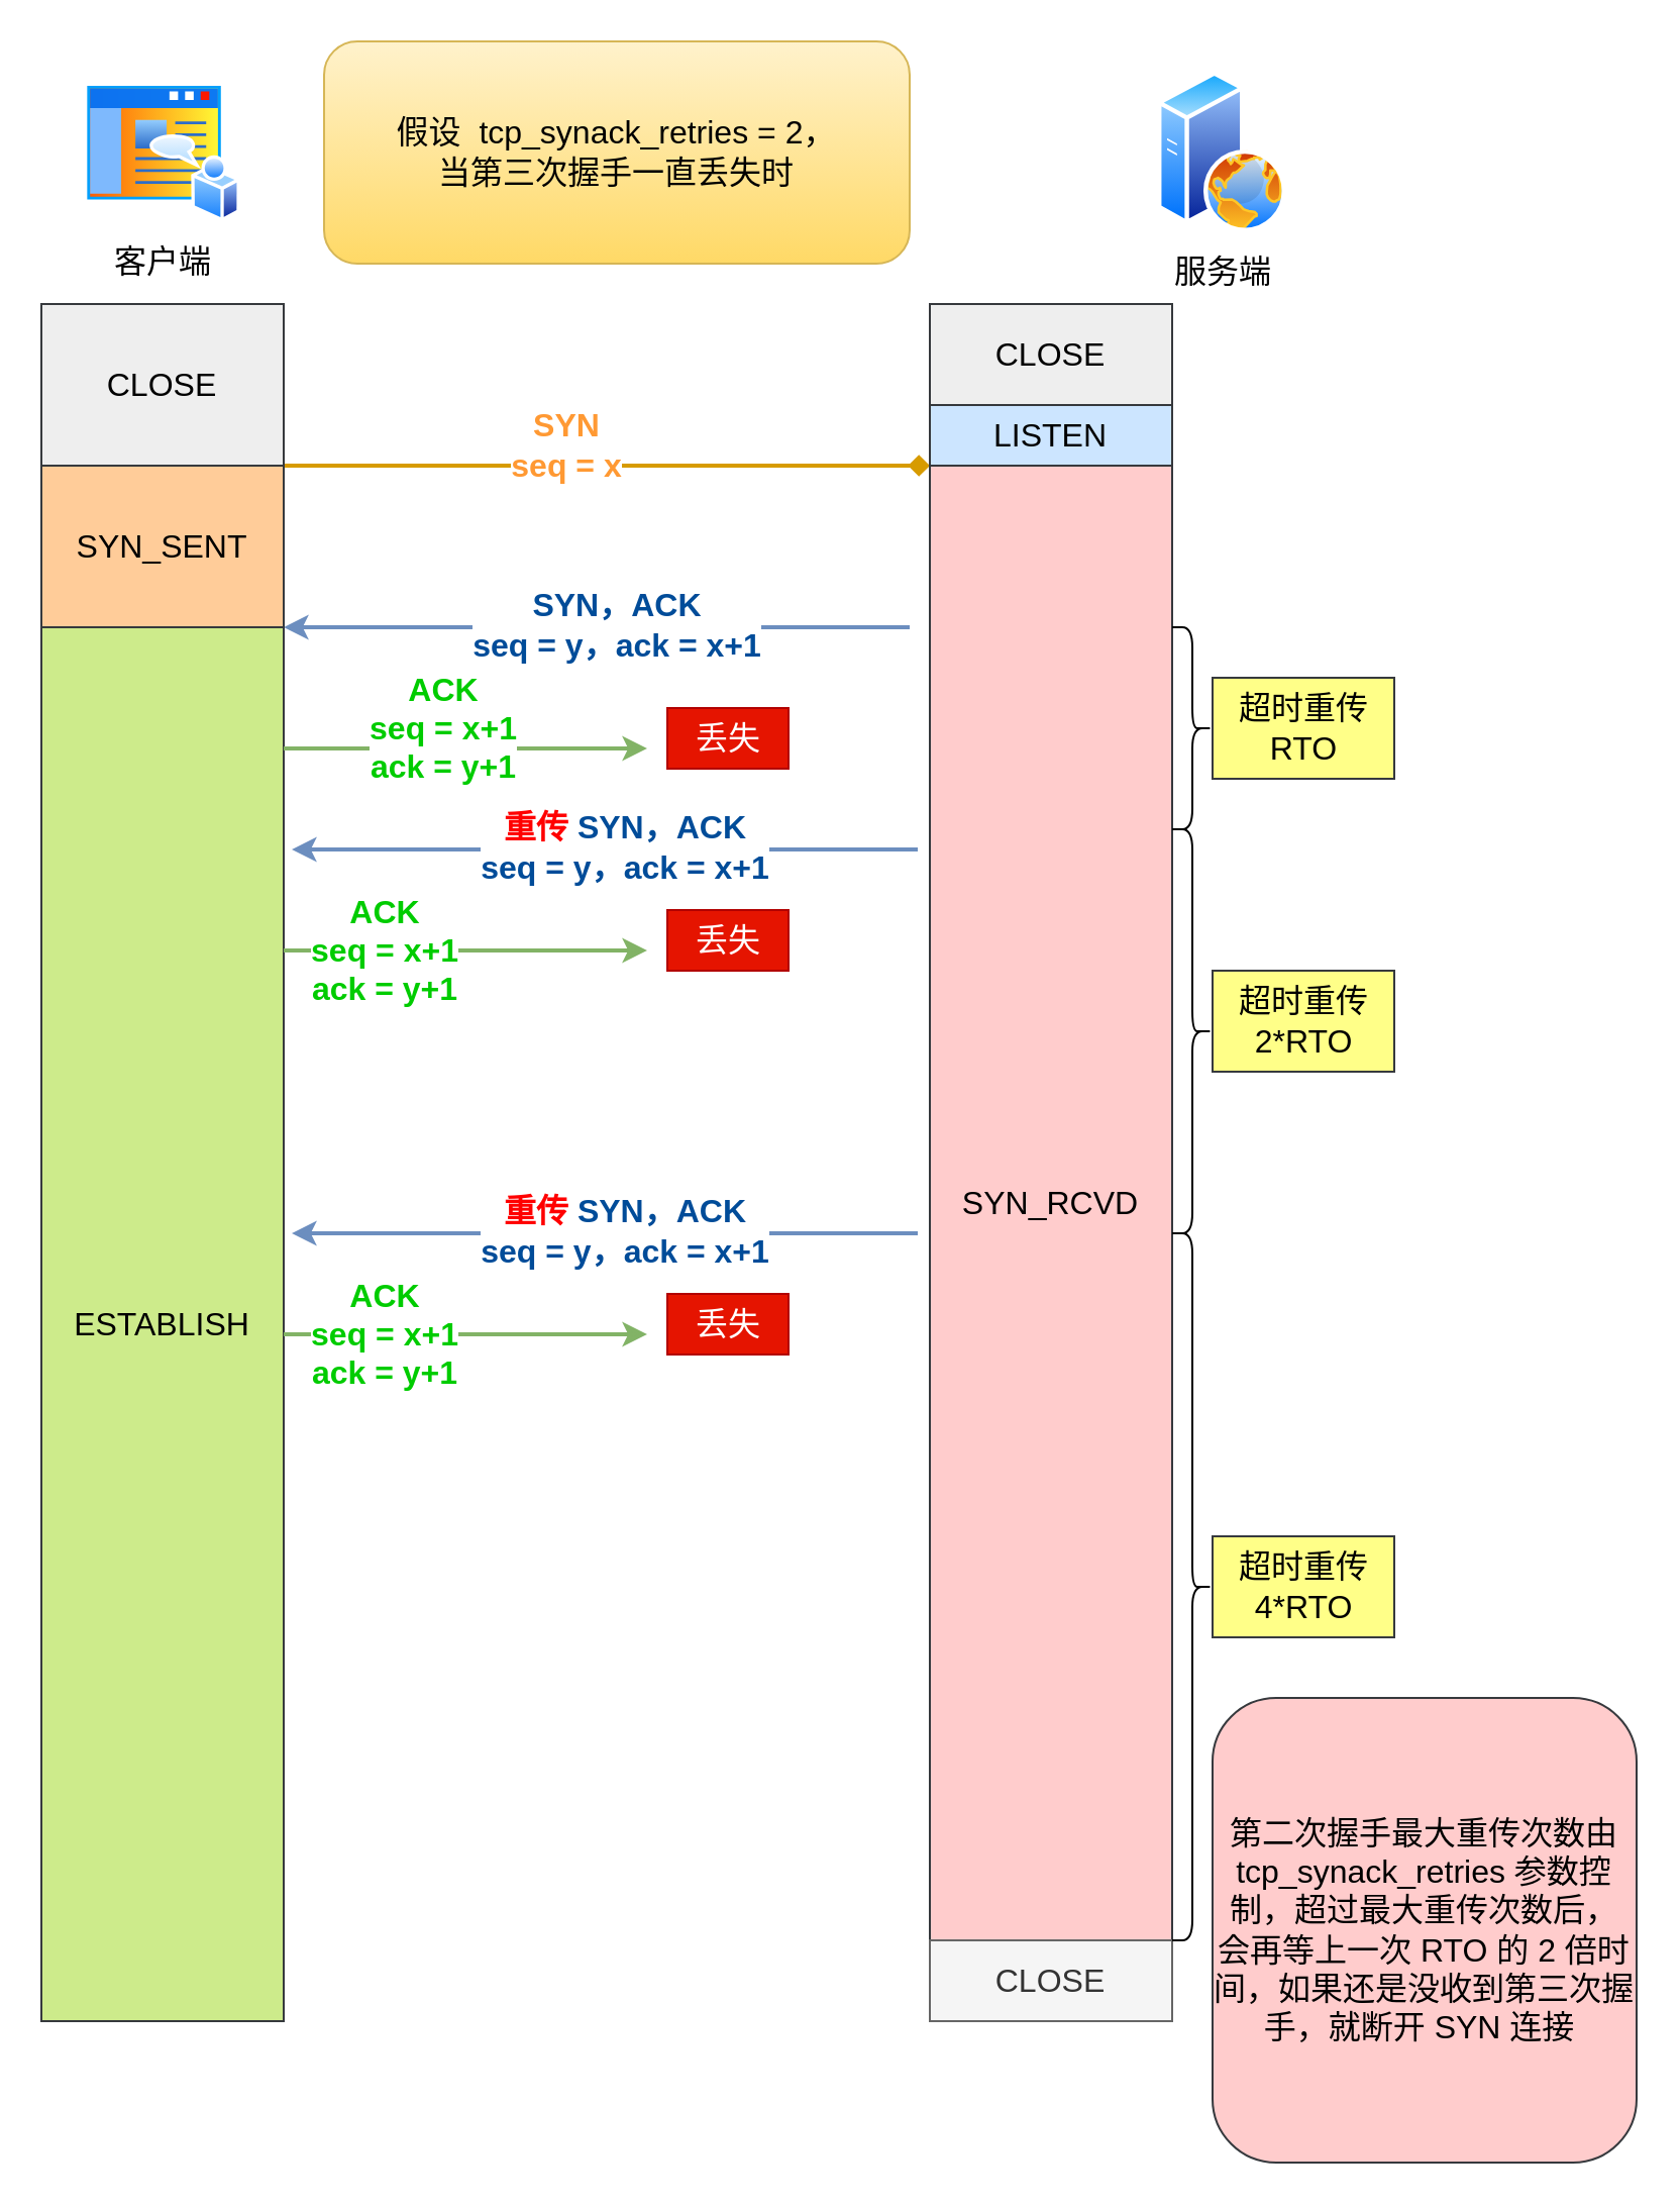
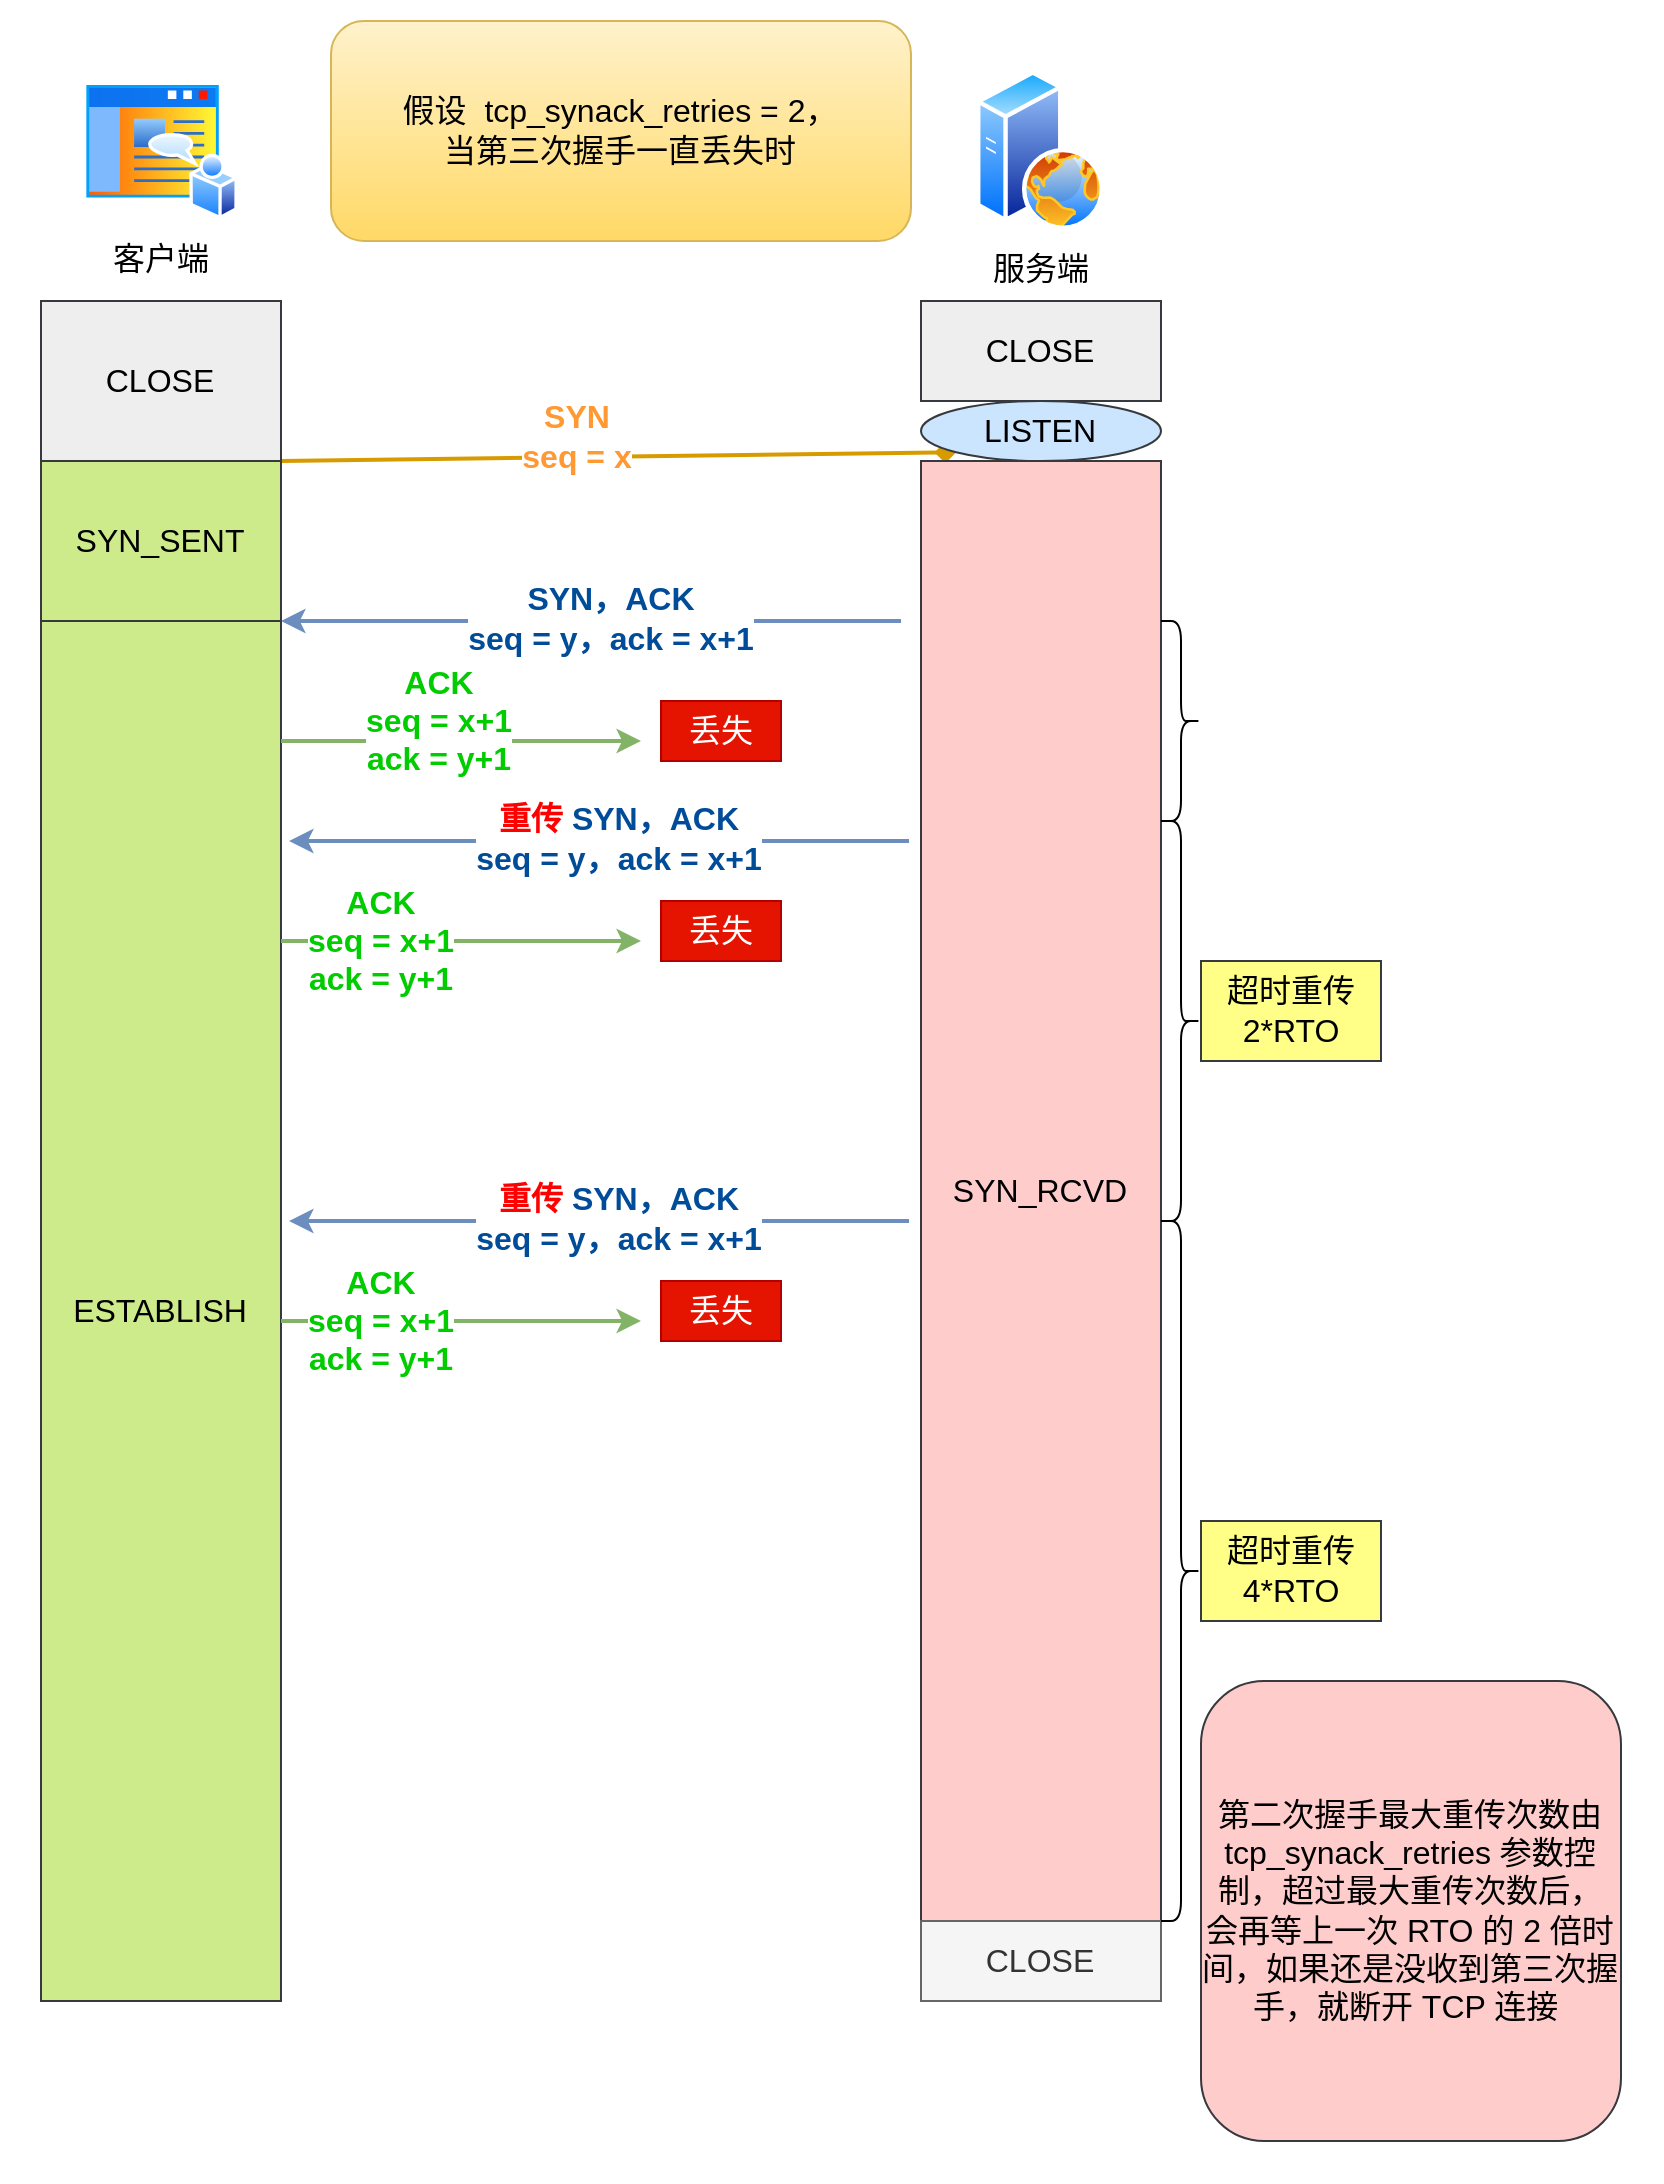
- <mxCell id="27" value="假设&amp;nbsp;&amp;nbsp;&lt;span style=&quot;color: rgb(0, 0, 0);&quot;&gt;tcp_synack_retries = 2，&lt;br&gt;当第三次握手一直丢失时&lt;/span&gt;" style="rounded=1;whiteSpace=wrap;html=1;fontSize=16;fillColor=#fff2cc;gradientColor=#ffd966;strokeColor=#d6b656;" vertex="1" parent="1"><mxGeometry x="160" y="20" width="290" height="110" as="geometry" /></mxCell>
+ <mxCell id="27" value="假设&amp;nbsp;&amp;nbsp;&lt;span style=&quot;color: rgb(0, 0, 0);&quot;&gt;tcp_synack_retries = 2，&lt;br&gt;当第三次握手一直丢失时&lt;/span&gt;" style="rounded=1;whiteSpace=wrap;html=1;fontSize=16;fillColor=#fff2cc;gradientColor=#ffd966;strokeColor=#d6b656;" vertex="1" parent="1"><mxGeometry x="165" y="10" width="290" height="110" as="geometry" /></mxCell>
- <mxCell id="8" value="服务端" style="aspect=fixed;perimeter=ellipsePerimeter;html=1;align=center;shadow=0;dashed=0;spacingTop=3;image;image=img/lib/active_directory/web_server.svg;fontSize=16;" vertex="1" parent="1"><mxGeometry x="573" y="35" width="64" height="80" as="geometry" /></mxCell>
+ <mxCell id="8" value="服务端" style="aspect=fixed;perimeter=ellipsePerimeter;html=1;align=center;shadow=0;dashed=0;spacingTop=3;image;image=img/lib/active_directory/web_server.svg;fontSize=16;" vertex="1" parent="1"><mxGeometry x="488" y="35" width="64" height="80" as="geometry" /></mxCell>
- <mxCell id="5" value="LISTEN" style="rounded=0;whiteSpace=wrap;html=1;fontSize=16;fillColor=#cce5ff;strokeColor=#36393d;" vertex="1" parent="1"><mxGeometry x="460" y="200" width="120" height="30" as="geometry" /></mxCell>
+ <mxCell id="5" value="LISTEN" style="ellipse;whiteSpace=wrap;html=1;fontSize=16;fillColor=#cce5ff;strokeColor=#36393d;" vertex="1" parent="1"><mxGeometry x="460" y="200" width="120" height="30" as="geometry" /></mxCell>
- <mxCell id="3" value="SYN_SENT" style="rounded=0;whiteSpace=wrap;html=1;fontSize=16;fillColor=#ffcc99;strokeColor=#36393d;" vertex="1" parent="1"><mxGeometry x="20" y="230" width="120" height="80" as="geometry" /></mxCell>
+ <mxCell id="3" value="SYN_SENT" style="rounded=0;whiteSpace=wrap;html=1;fontSize=16;fillColor=#cdeb8b;strokeColor=#36393d;" vertex="1" parent="1"><mxGeometry x="20" y="230" width="120" height="80" as="geometry" /></mxCell>
- <mxCell id="12" value="超时重传&lt;br style=&quot;font-size: 16px;&quot;&gt;RTO" style="text;html=1;align=center;verticalAlign=middle;resizable=0;points=[];autosize=1;strokeColor=#36393d;fillColor=#ffff88;fontSize=16;" vertex="1" parent="1"><mxGeometry x="600" y="335" width="90" height="50" as="geometry" /></mxCell>
- <mxCell id="28" value="第二次握手最大重传次数由&lt;br style=&quot;font-size: 16px;&quot;&gt;tcp_synack_retries 参数控制，超过最大重传次数后，&lt;br&gt;会再等上一次 RTO 的 2 倍时间，如果还是没收到第三次握手，就断开 SYN 连接&amp;nbsp;" style="rounded=1;whiteSpace=wrap;html=1;fontSize=16;fillColor=#ffcccc;strokeColor=#36393d;" vertex="1" parent="1"><mxGeometry x="600" y="840" width="210" height="230" as="geometry" /></mxCell>
+ <mxCell id="28" value="第二次握手最大重传次数由&lt;br style=&quot;font-size: 16px;&quot;&gt;tcp_synack_retries 参数控制，超过最大重传次数后，&lt;br&gt;会再等上一次 RTO 的 2 倍时间，如果还是没收到第三次握手，就断开 TCP 连接&amp;nbsp;" style="rounded=1;whiteSpace=wrap;html=1;fontSize=16;fillColor=#ffcccc;strokeColor=#36393d;" vertex="1" parent="1"><mxGeometry x="600" y="840" width="210" height="230" as="geometry" /></mxCell>
